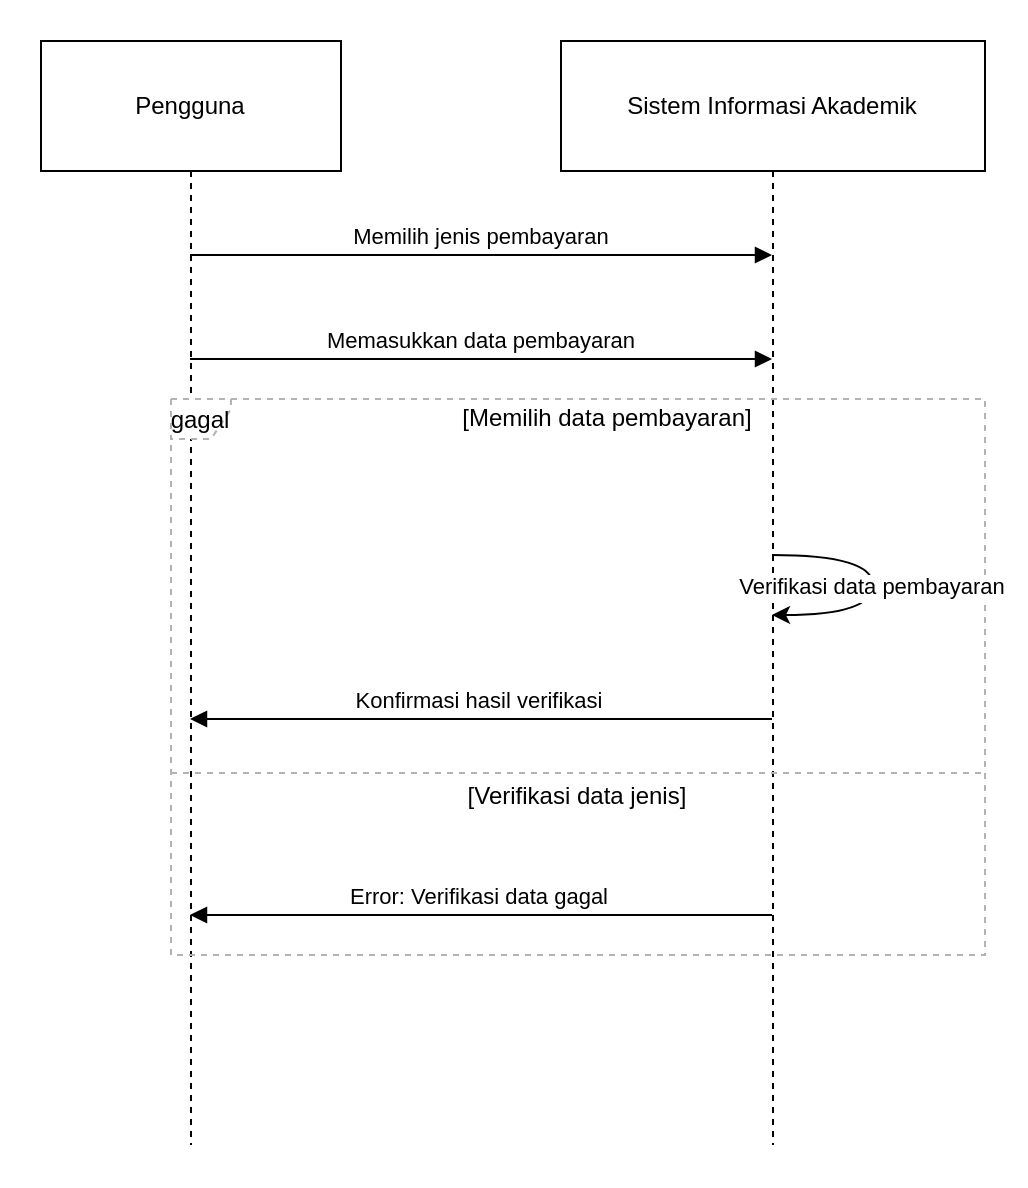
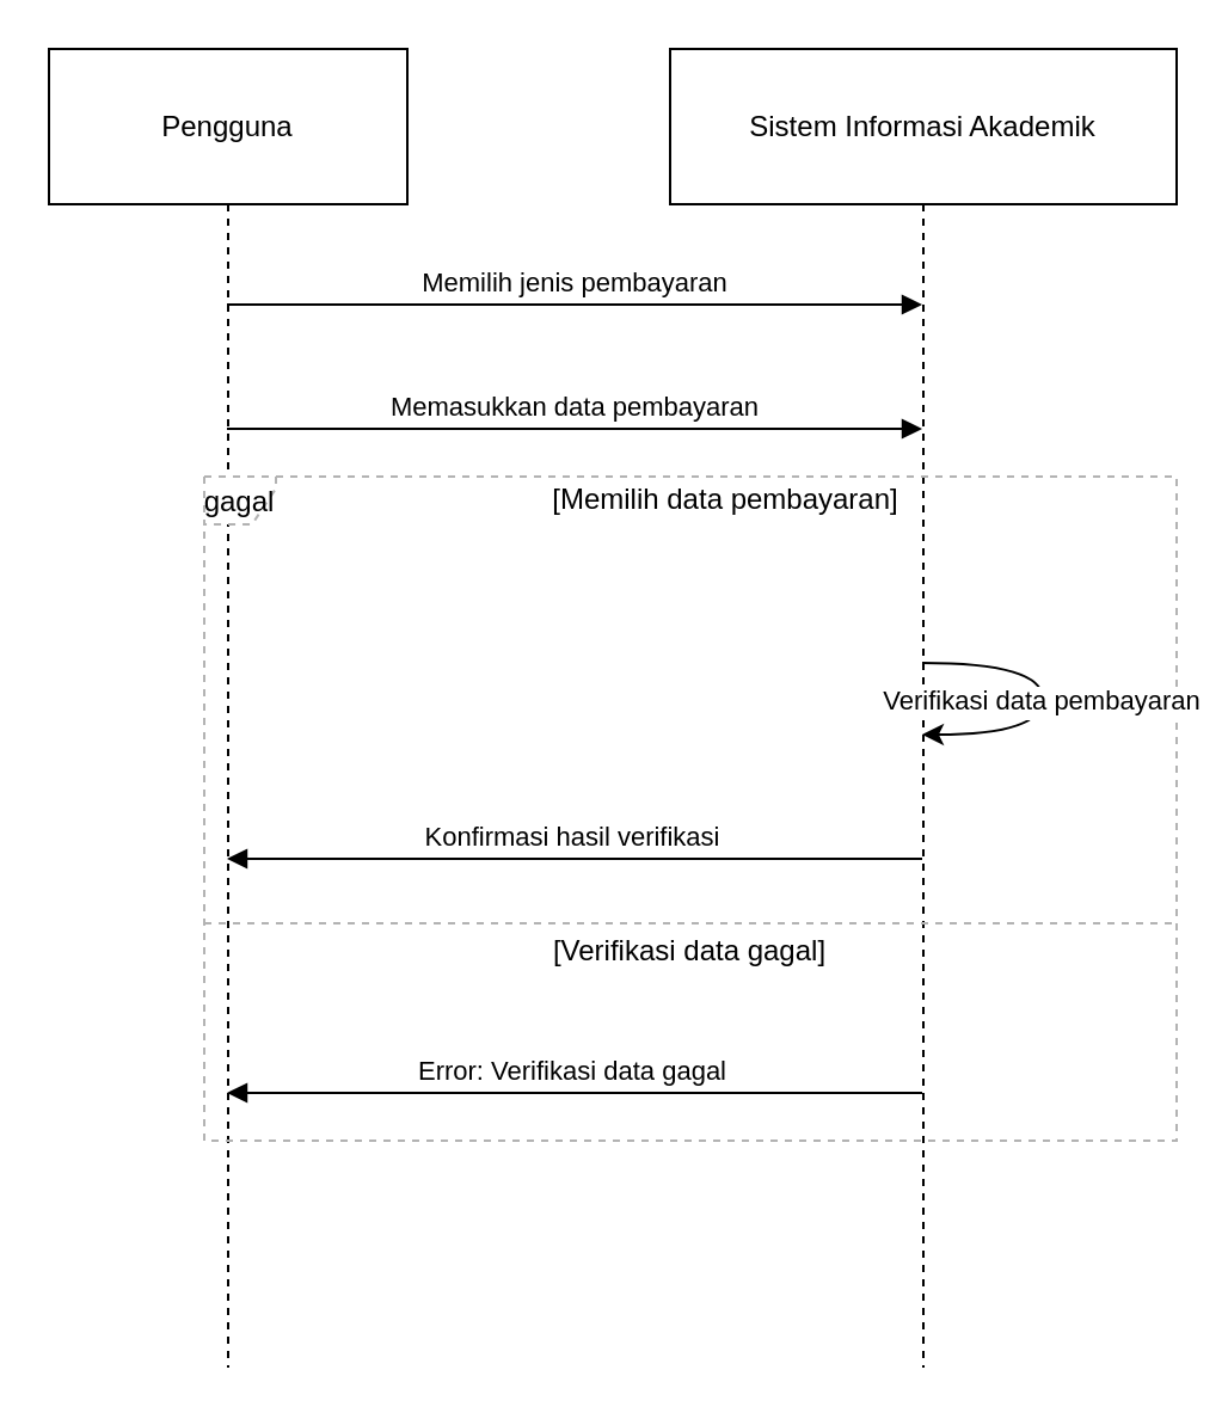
- <mxCell id="6" value="[Verifikasi data jenis]" style="shape=line;dashed=1;whiteSpace=wrap;verticalAlign=top;labelPosition=center;verticalLabelPosition=middle;align=center;strokeColor=#B3B3B3;" vertex="1" parent="4"><mxGeometry y="185" width="407" height="4" as="geometry" /></mxCell>
+ <mxCell id="6" value="[Verifikasi data gagal]" style="shape=line;dashed=1;whiteSpace=wrap;verticalAlign=top;labelPosition=center;verticalLabelPosition=middle;align=center;strokeColor=#B3B3B3;" vertex="1" parent="4"><mxGeometry y="185" width="407" height="4" as="geometry" /></mxCell>
